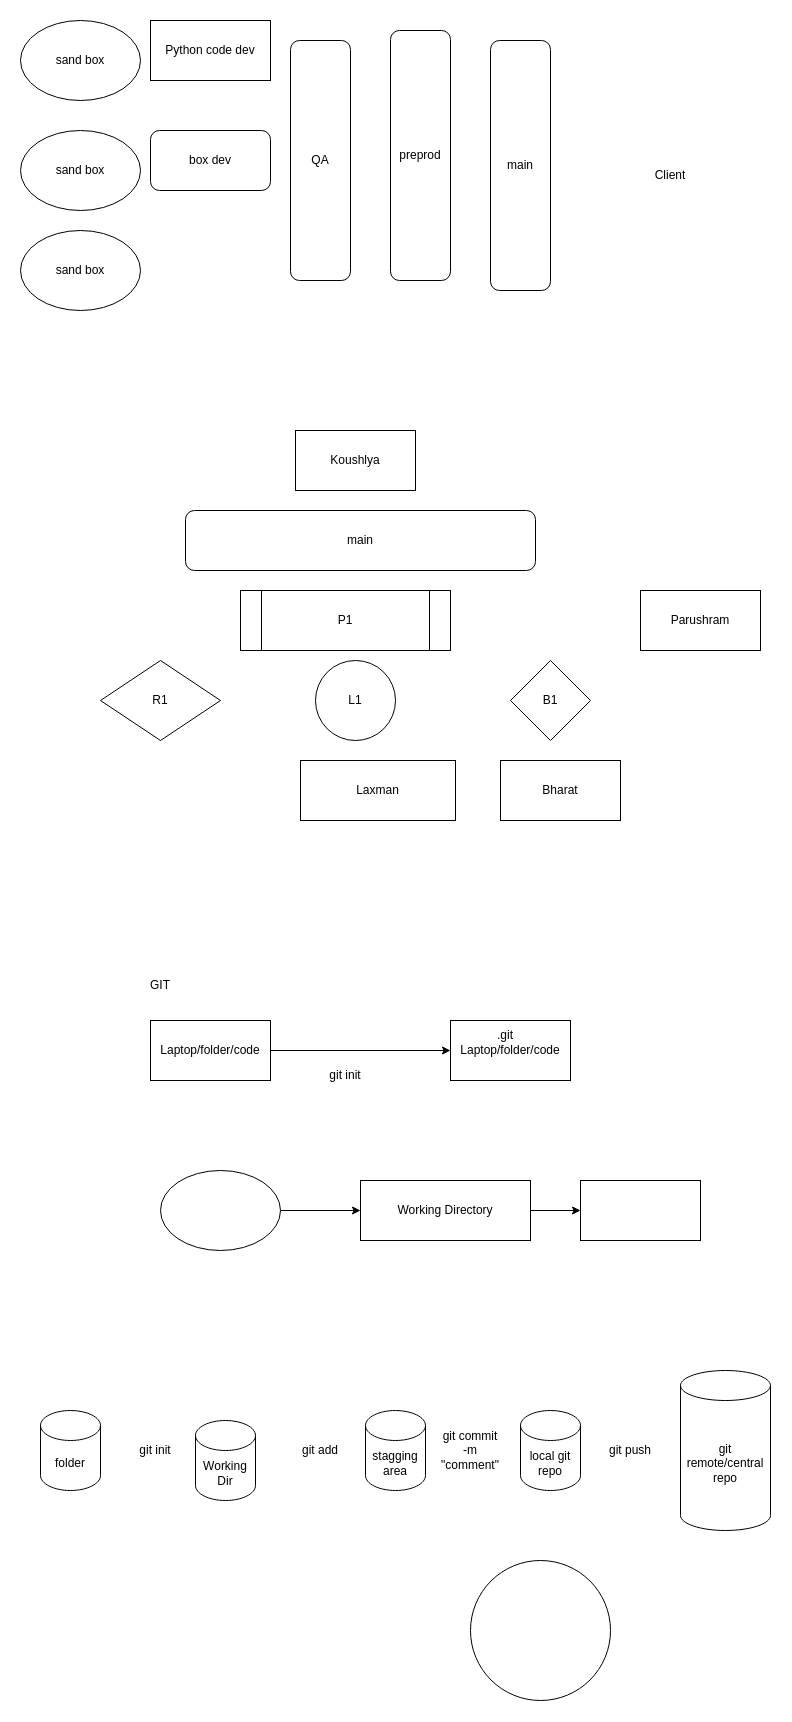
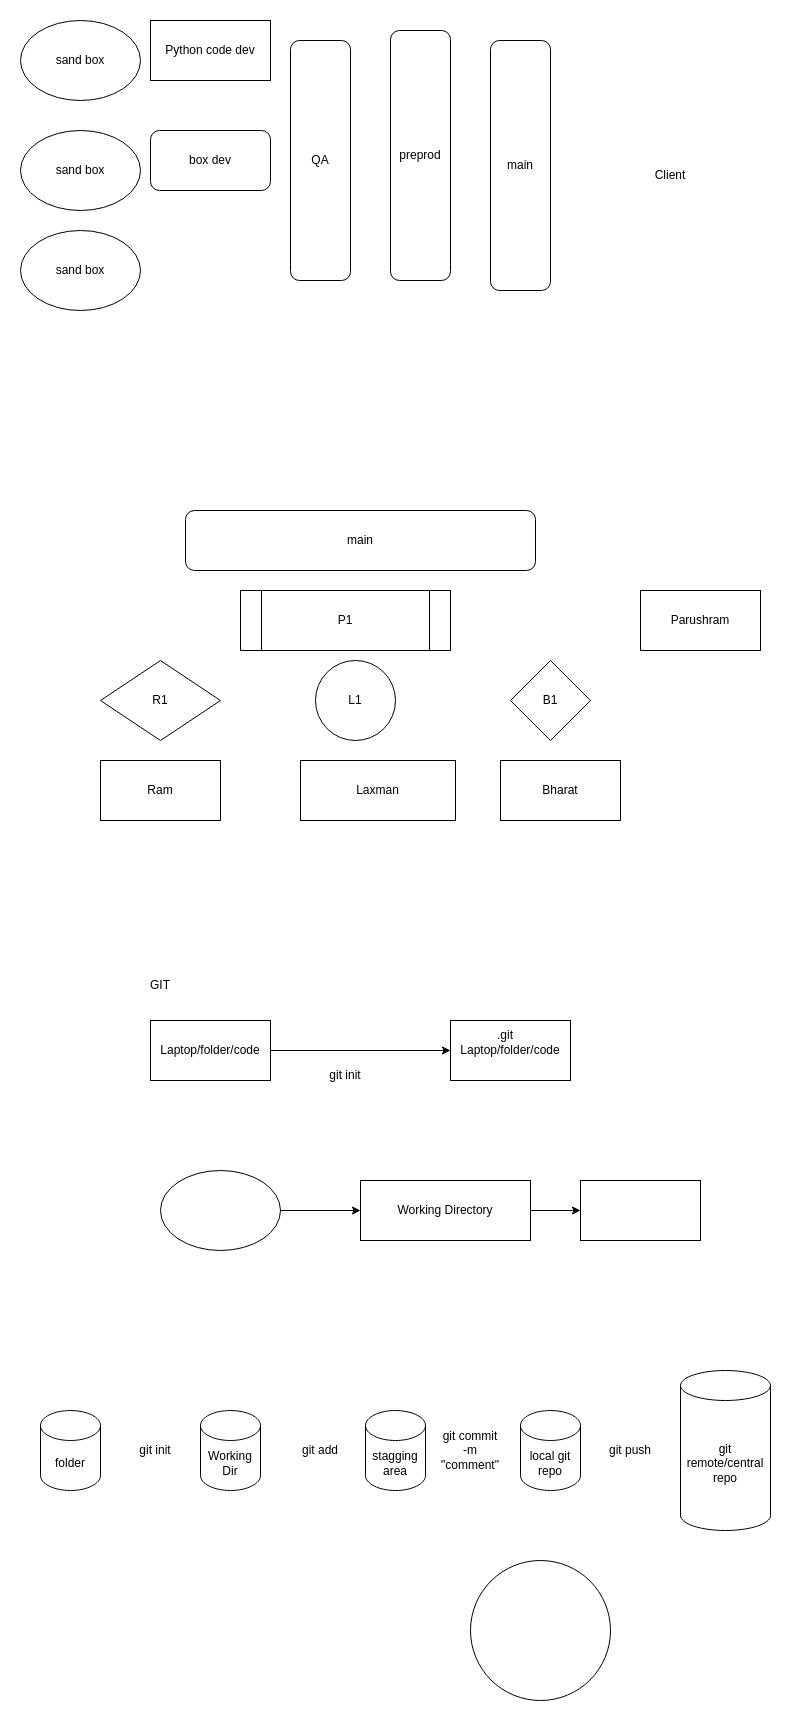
- <mxCell id="4" value="Koushlya" style="rounded=0;whiteSpace=wrap;html=1;" parent="1" vertex="1"><mxGeometry x="295" y="430" width="120" height="60" as="geometry" /></mxCell>
+ <mxCell id="5" value="Ram" style="rounded=0;whiteSpace=wrap;html=1;" parent="1" vertex="1"><mxGeometry x="100" y="760" width="120" height="60" as="geometry" /></mxCell>
- <mxCell id="33" value="Working Dir" style="shape=cylinder3;whiteSpace=wrap;html=1;boundedLbl=1;backgroundOutline=1;size=15;" parent="1" vertex="1"><mxGeometry x="195" y="1420" width="60" height="80" as="geometry" /></mxCell>
+ <mxCell id="33" value="Working Dir" style="shape=cylinder3;whiteSpace=wrap;html=1;boundedLbl=1;backgroundOutline=1;size=15;" parent="1" vertex="1"><mxGeometry x="200" y="1410" width="60" height="80" as="geometry" /></mxCell>
